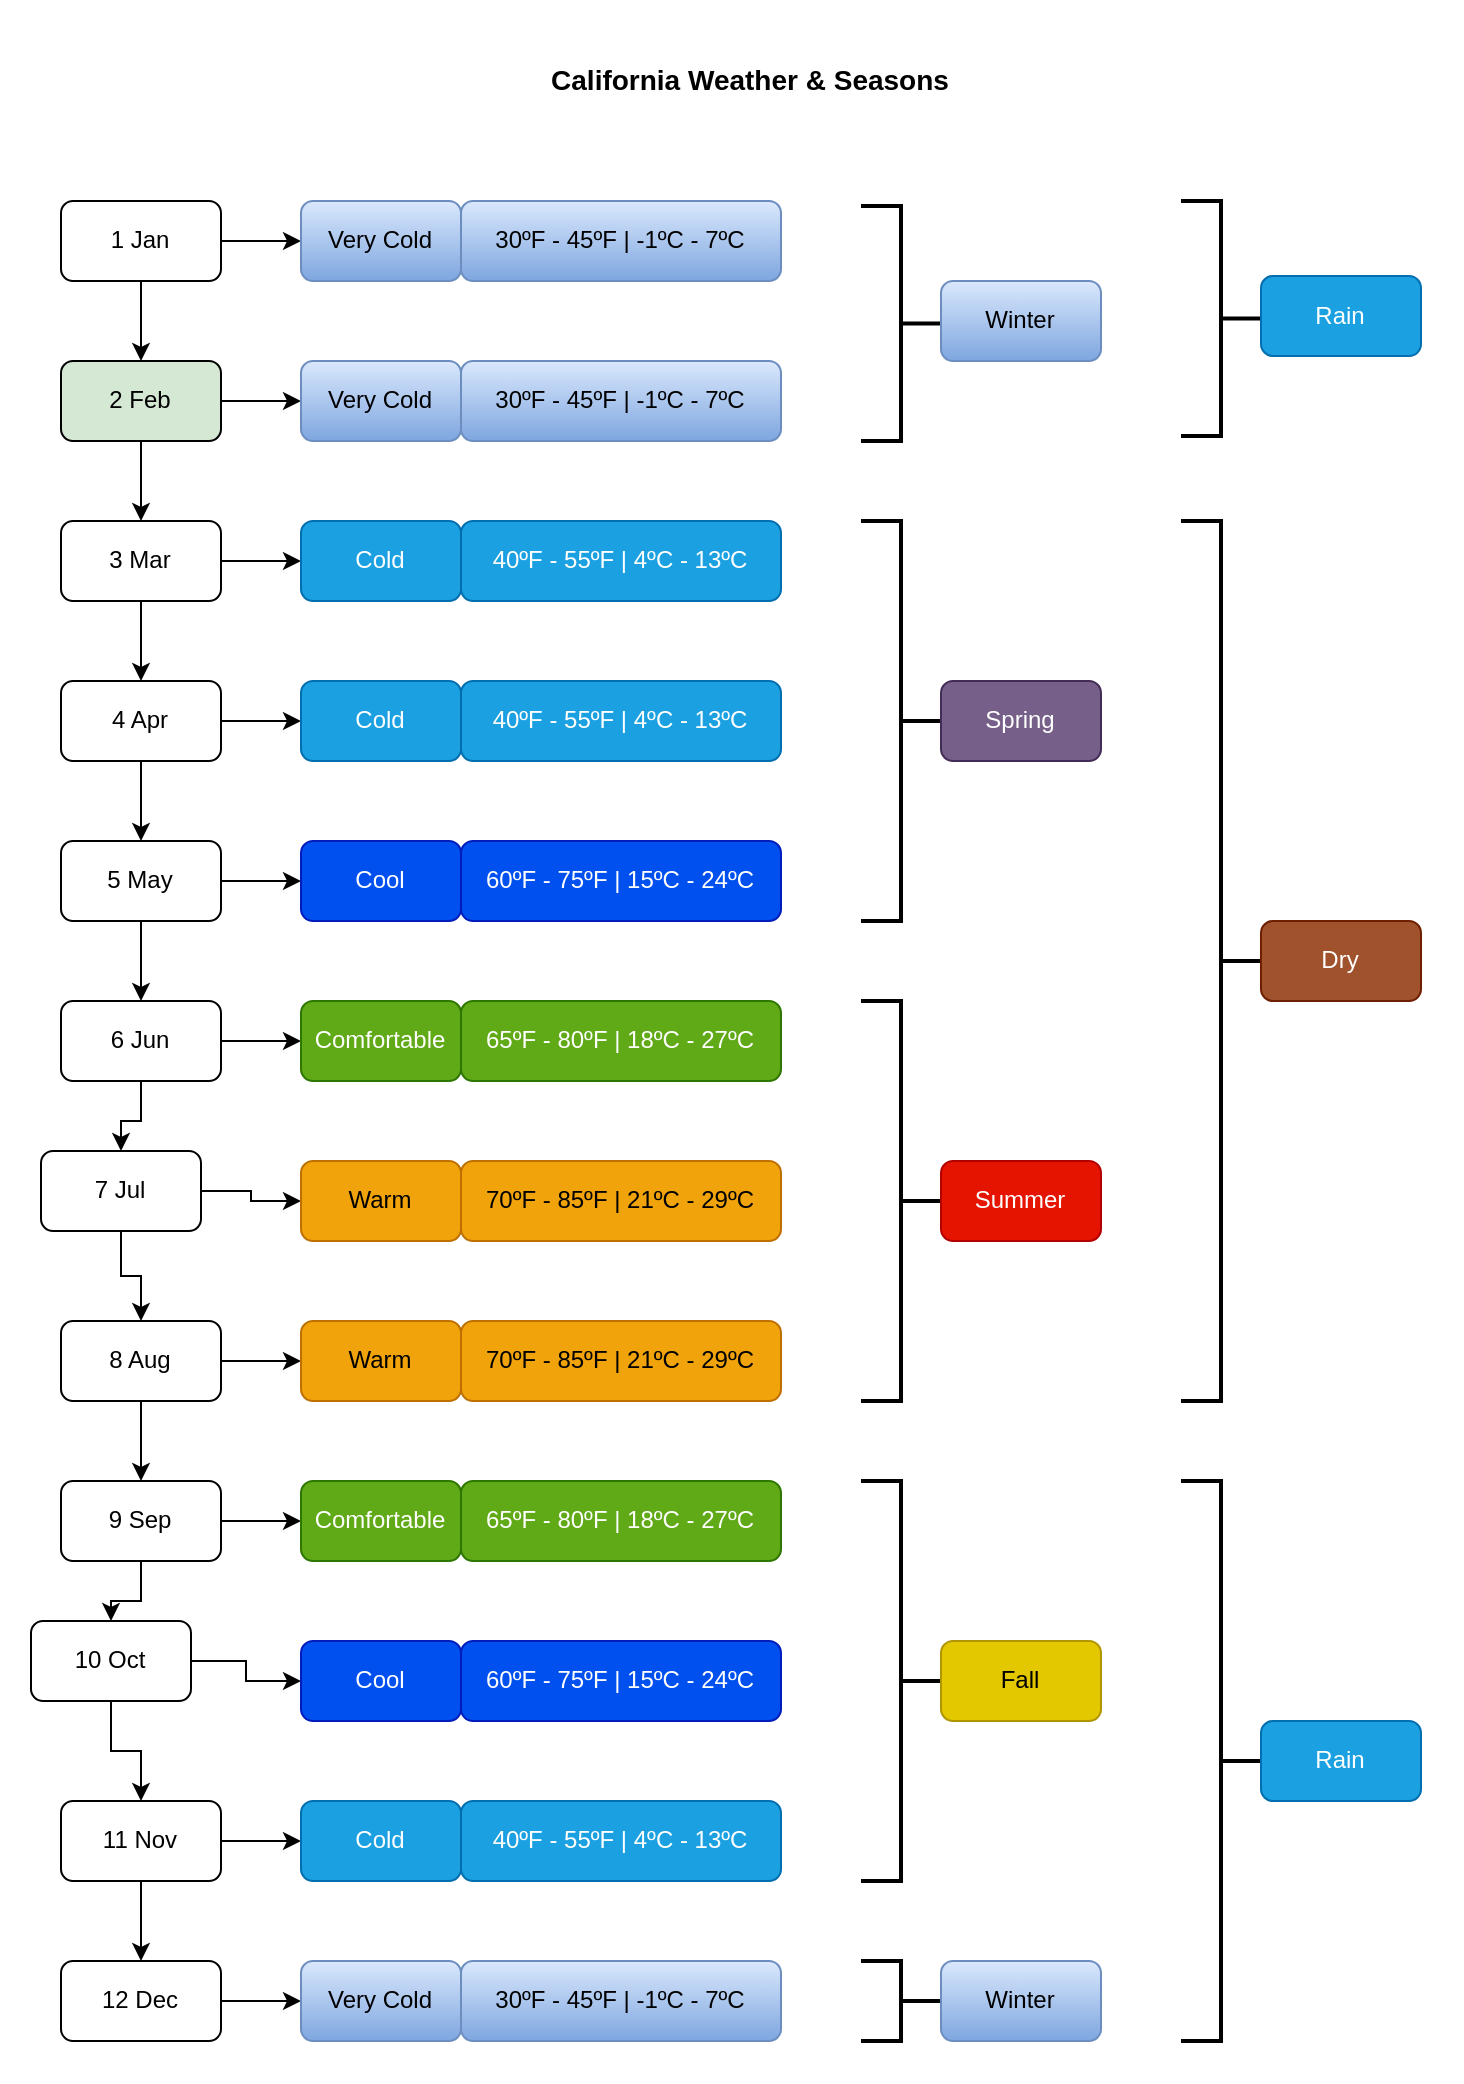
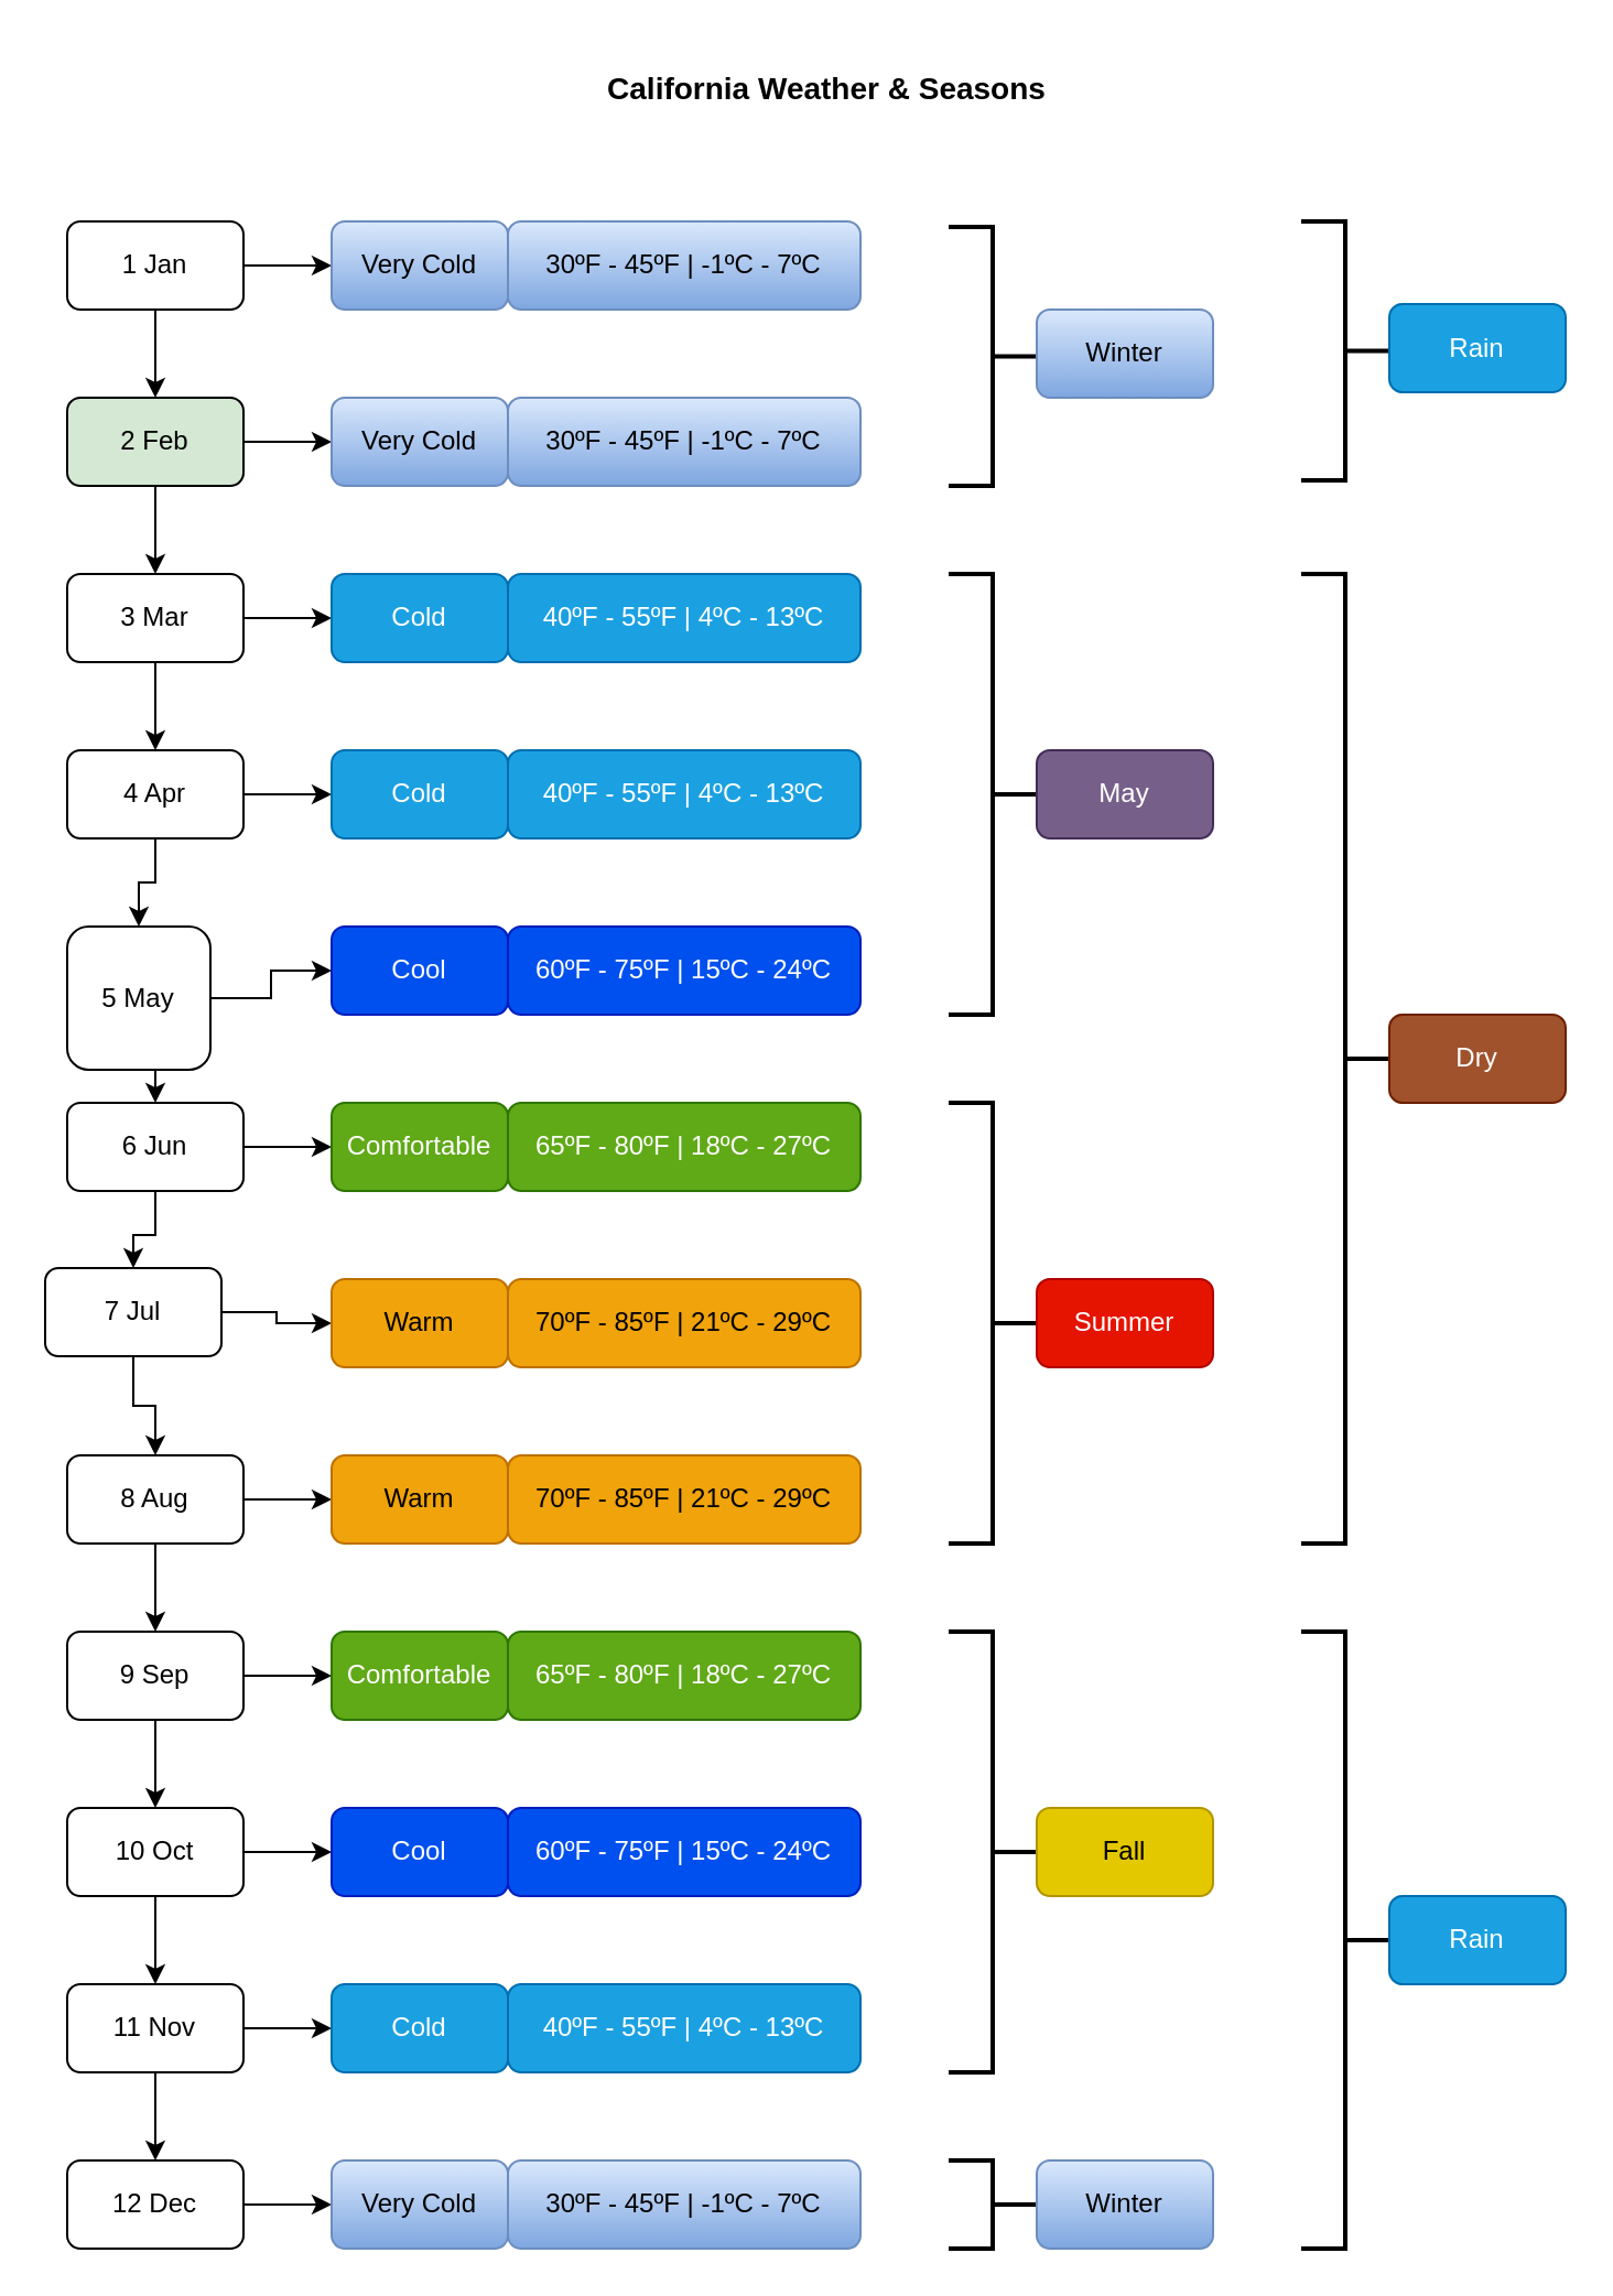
- <mxCell id="65" value="Spring" style="rounded=1;whiteSpace=wrap;html=1;fillColor=#76608a;fontColor=#ffffff;strokeColor=#432D57;" vertex="1" parent="1"><mxGeometry x="470" y="340" width="80" height="40" as="geometry" /></mxCell>
+ <mxCell id="65" value="May" style="rounded=1;whiteSpace=wrap;html=1;fillColor=#76608a;fontColor=#ffffff;strokeColor=#432D57;" vertex="1" parent="1"><mxGeometry x="470" y="340" width="80" height="40" as="geometry" /></mxCell>
- <mxCell id="28" value="5 May" style="rounded=1;whiteSpace=wrap;html=1;" vertex="1" parent="1"><mxGeometry x="30" y="420" width="80" height="40" as="geometry" /></mxCell>
+ <mxCell id="28" value="5 May" style="rounded=1;whiteSpace=wrap;html=1;" vertex="1" parent="1"><mxGeometry x="30" y="420" width="65" height="65" as="geometry" /></mxCell>
- <mxCell id="34" value="10 Oct" style="rounded=1;whiteSpace=wrap;html=1;" vertex="1" parent="1"><mxGeometry x="15" y="810" width="80" height="40" as="geometry" /></mxCell>
+ <mxCell id="34" value="10 Oct" style="rounded=1;whiteSpace=wrap;html=1;" vertex="1" parent="1"><mxGeometry x="30" y="820" width="80" height="40" as="geometry" /></mxCell>
